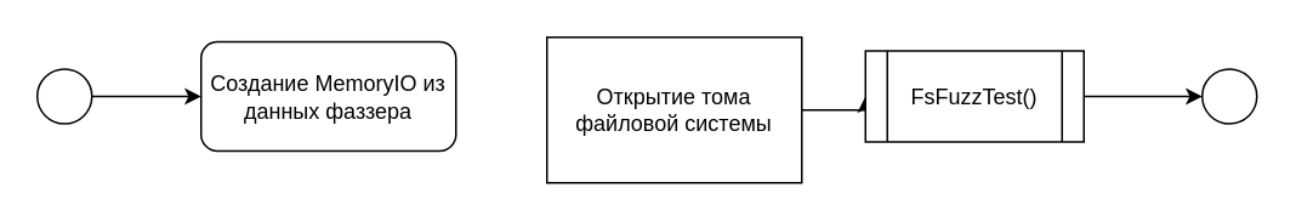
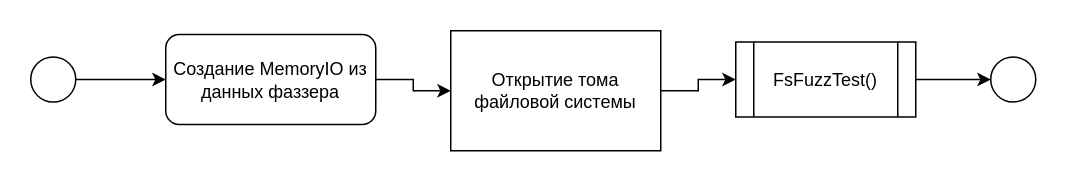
+ <mxCell id="2" style="edgeStyle=orthogonalEdgeStyle;rounded=0;orthogonalLoop=1;jettySize=auto;html=1;exitX=1;exitY=0.5;exitDx=0;exitDy=0;entryX=0;entryY=0.5;entryDx=0;entryDy=0;" edge="1" parent="1" source="3" target="7"><mxGeometry relative="1" as="geometry" /></mxCell>
- <mxCell id="9" value="FsFuzzTest()" style="shape=process;whiteSpace=wrap;html=1;backgroundOutline=1;" vertex="1" parent="1"><mxGeometry x="475" y="27.5" width="120" height="50" as="geometry" /></mxCell>
+ <mxCell id="9" value="FsFuzzTest()" style="shape=process;whiteSpace=wrap;html=1;backgroundOutline=1;" vertex="1" parent="1"><mxGeometry x="490" y="27.5" width="120" height="50" as="geometry" /></mxCell>
